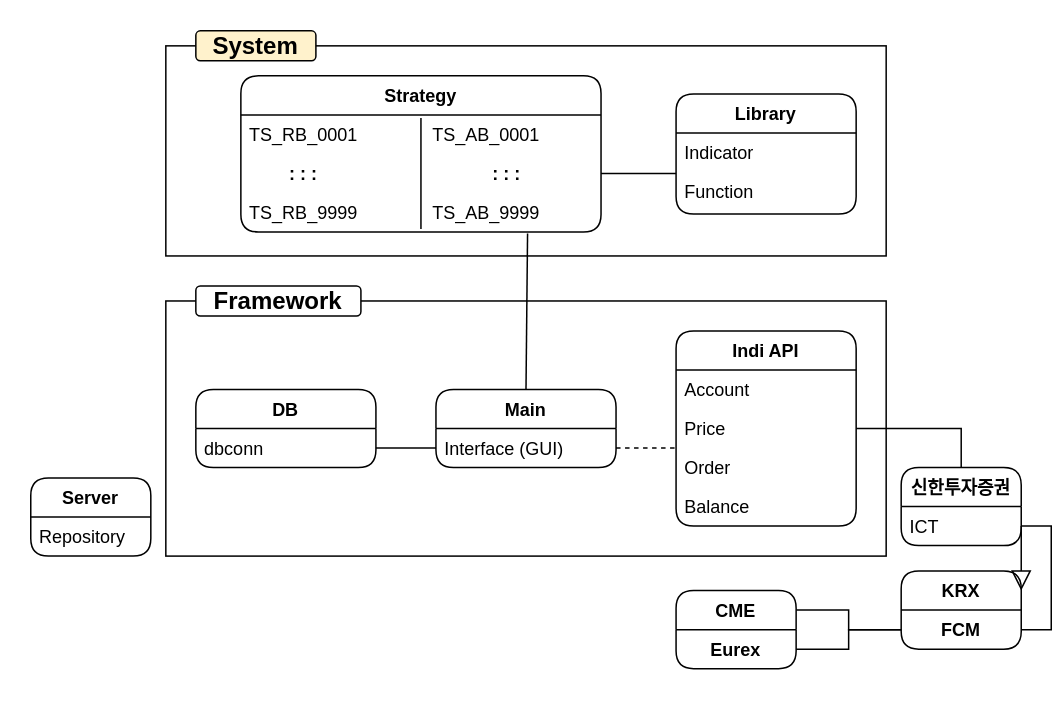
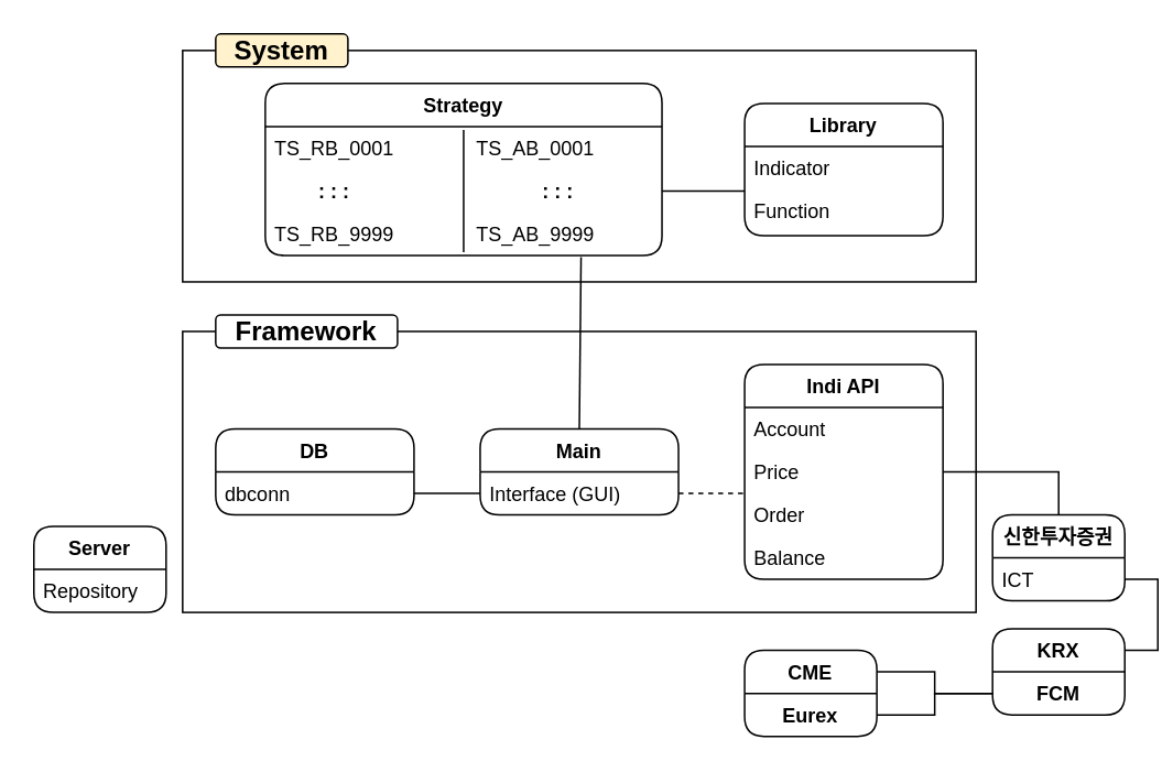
- <mxCell id="34" style="edgeStyle=orthogonalEdgeStyle;rounded=0;orthogonalLoop=1;jettySize=auto;html=1;exitX=1;exitY=0.5;exitDx=0;exitDy=0;entryX=1;entryY=0.25;entryDx=0;entryDy=0;fontSize=12;endArrow=block;endFill=0;startSize=14;endSize=11;" edge="1" parent="1" source="31" target="32"><mxGeometry relative="1" as="geometry" /></mxCell>
+ <mxCell id="34" style="edgeStyle=orthogonalEdgeStyle;rounded=0;orthogonalLoop=1;jettySize=auto;html=1;exitX=1;exitY=0.5;exitDx=0;exitDy=0;entryX=1;entryY=0.25;entryDx=0;entryDy=0;fontSize=12;endArrow=none;endFill=0;startSize=14;endSize=11;" edge="1" parent="1" source="31" target="32"><mxGeometry relative="1" as="geometry" /></mxCell>
- <mxCell id="39" style="edgeStyle=orthogonalEdgeStyle;rounded=0;orthogonalLoop=1;jettySize=auto;html=1;exitX=1;exitY=0.5;exitDx=0;exitDy=0;entryX=1;entryY=0.5;entryDx=0;entryDy=0;fontSize=12;endArrow=none;endFill=0;startSize=14;endSize=11;" edge="1" parent="1" source="31" target="33"><mxGeometry relative="1" as="geometry"><mxPoint x="690" y="360" as="sourcePoint" /><mxPoint x="690" y="403" as="targetPoint" /></mxGeometry></mxCell>
